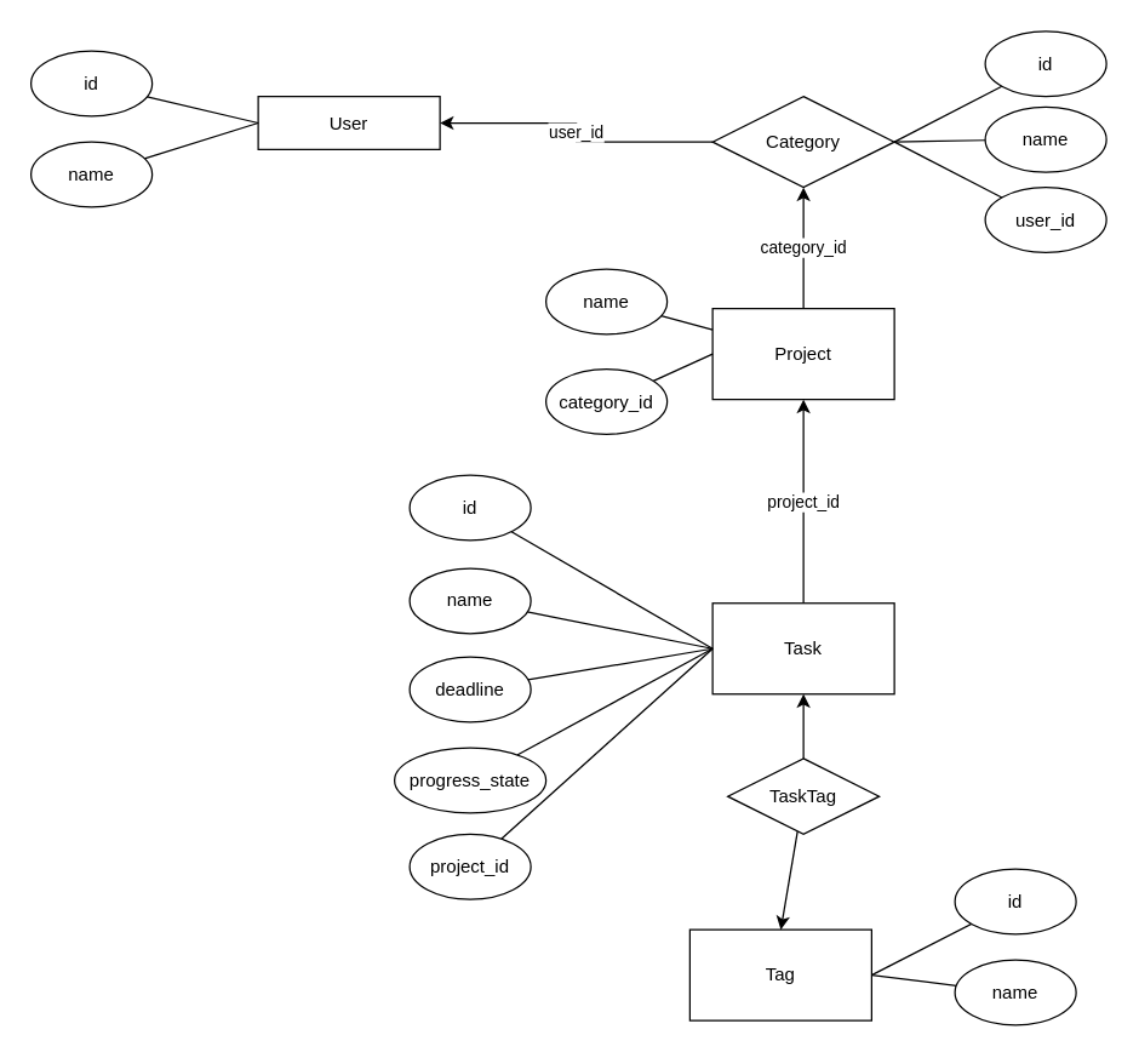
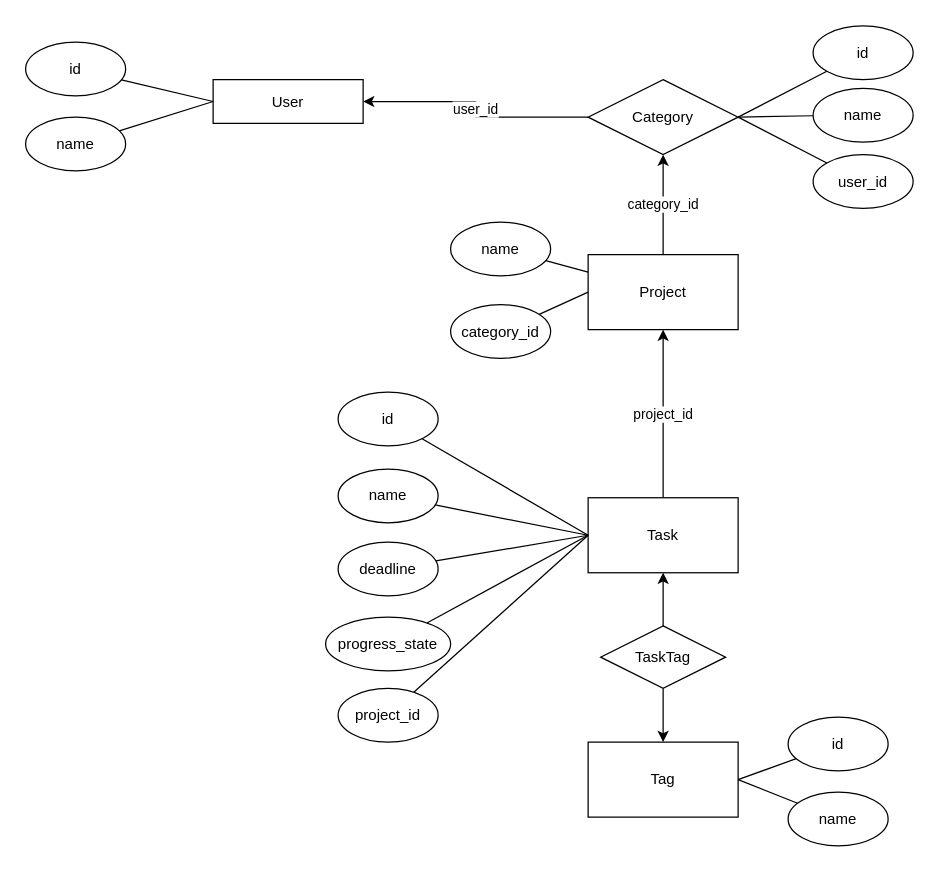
- <mxCell id="9" value="Tag" style="rounded=0;whiteSpace=wrap;html=1;" parent="1" vertex="1"><mxGeometry x="455" y="613" width="120" height="60" as="geometry" /></mxCell>
+ <mxCell id="9" value="Tag" style="rounded=0;whiteSpace=wrap;html=1;" parent="1" vertex="1"><mxGeometry x="470" y="593" width="120" height="60" as="geometry" /></mxCell>
